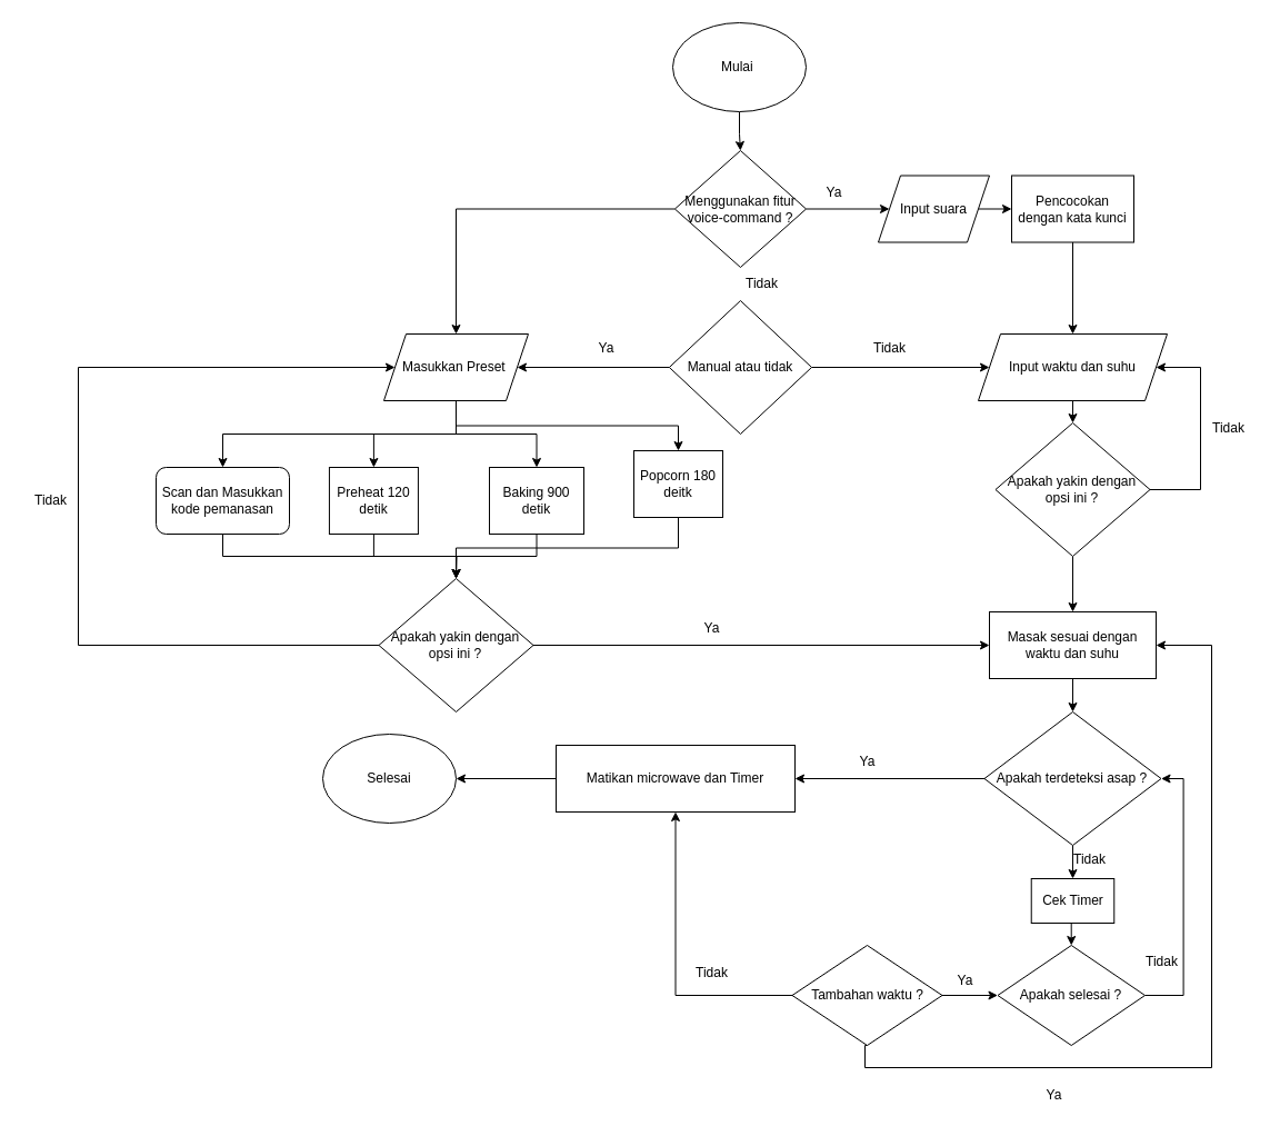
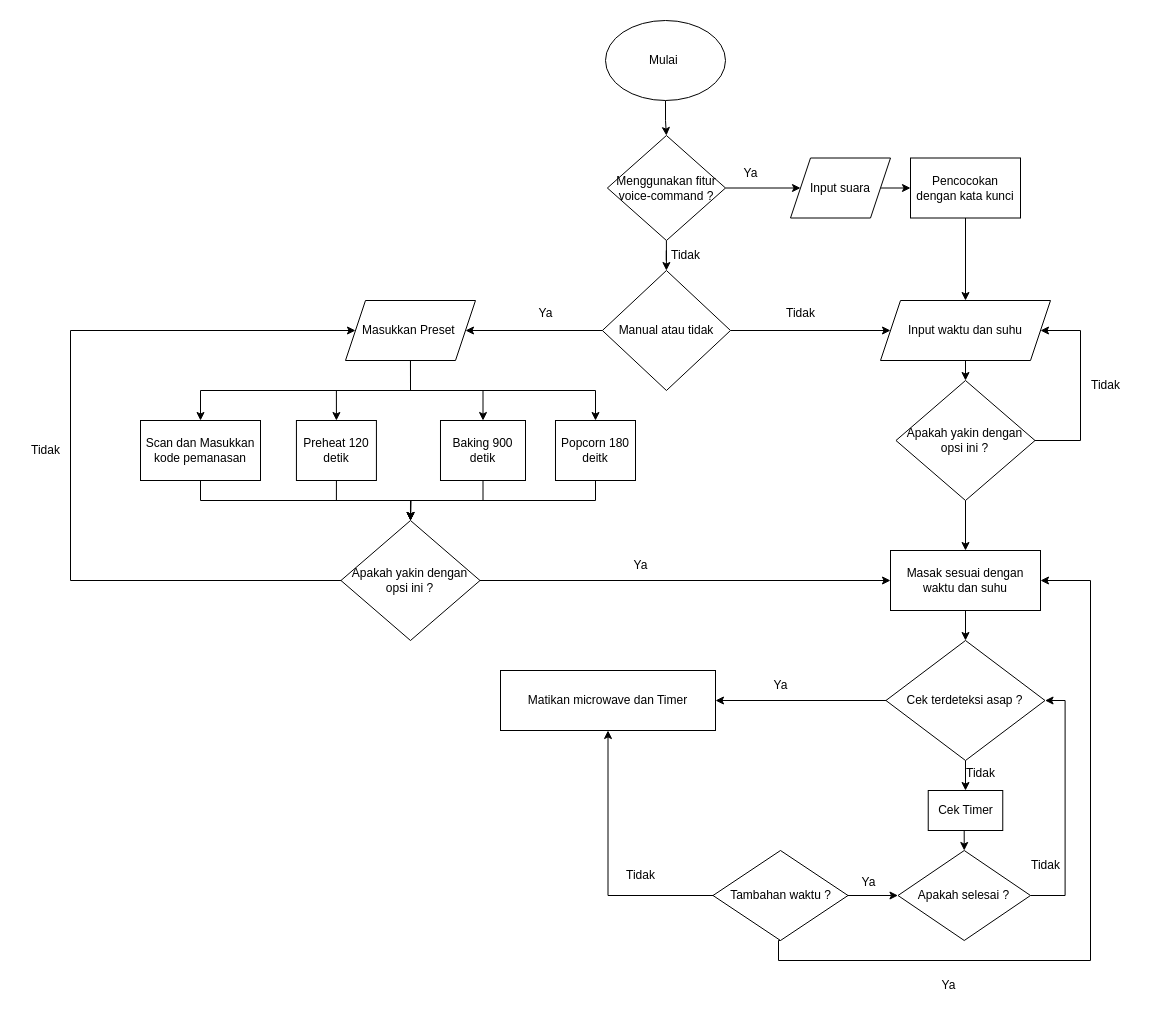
- <mxCell id="6" value="" style="edgeStyle=orthogonalEdgeStyle;rounded=0;orthogonalLoop=1;jettySize=auto;html=1;" edge="1" parent="1" source="8" target="20"><mxGeometry relative="1" as="geometry" /></mxCell>
+ <mxCell id="6" value="" style="edgeStyle=orthogonalEdgeStyle;rounded=0;orthogonalLoop=1;jettySize=auto;html=1;" edge="1" parent="1" source="8" target="15"><mxGeometry relative="1" as="geometry" /></mxCell>
- <mxCell id="24" value="Popcorn 180 deitk" style="rounded=0;whiteSpace=wrap;html=1;" vertex="1" parent="1"><mxGeometry x="569.99" y="405" width="80.01" height="60" as="geometry" /></mxCell>
+ <mxCell id="24" value="Popcorn 180 deitk" style="rounded=0;whiteSpace=wrap;html=1;" vertex="1" parent="1"><mxGeometry x="554.99" y="420" width="80.01" height="60" as="geometry" /></mxCell>
- <mxCell id="28" value="Scan dan Masukkan kode pemanasan" style="whiteSpace=wrap;html=1;rounded=1;" vertex="1" parent="1"><mxGeometry x="140" y="420" width="120" height="60" as="geometry" /></mxCell>
+ <mxCell id="28" value="Scan dan Masukkan kode pemanasan" style="rounded=0;whiteSpace=wrap;html=1;" vertex="1" parent="1"><mxGeometry x="140" y="420" width="120" height="60" as="geometry" /></mxCell>
- <mxCell id="47" value="Selesai" style="ellipse;whiteSpace=wrap;html=1;" vertex="1" parent="1"><mxGeometry x="290" y="660" width="120" height="80" as="geometry" /></mxCell>
- <mxCell id="45" value="" style="edgeStyle=orthogonalEdgeStyle;rounded=0;orthogonalLoop=1;jettySize=auto;html=1;" edge="1" parent="1" source="46" target="47"><mxGeometry relative="1" as="geometry" /></mxCell>
- <mxCell id="36" value="Apakah terdeteksi asap ?" style="rhombus;whiteSpace=wrap;html=1;" vertex="1" parent="1"><mxGeometry x="885.46" y="640" width="159.07" height="120" as="geometry" /></mxCell>
+ <mxCell id="36" value="Cek terdeteksi asap ?" style="rhombus;whiteSpace=wrap;html=1;" vertex="1" parent="1"><mxGeometry x="885.46" y="640" width="159.07" height="120" as="geometry" /></mxCell>
